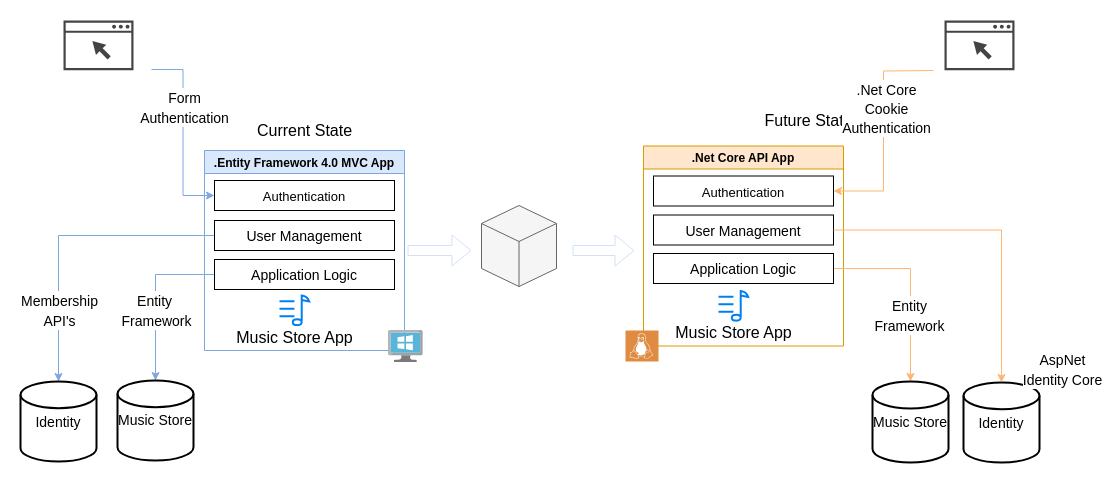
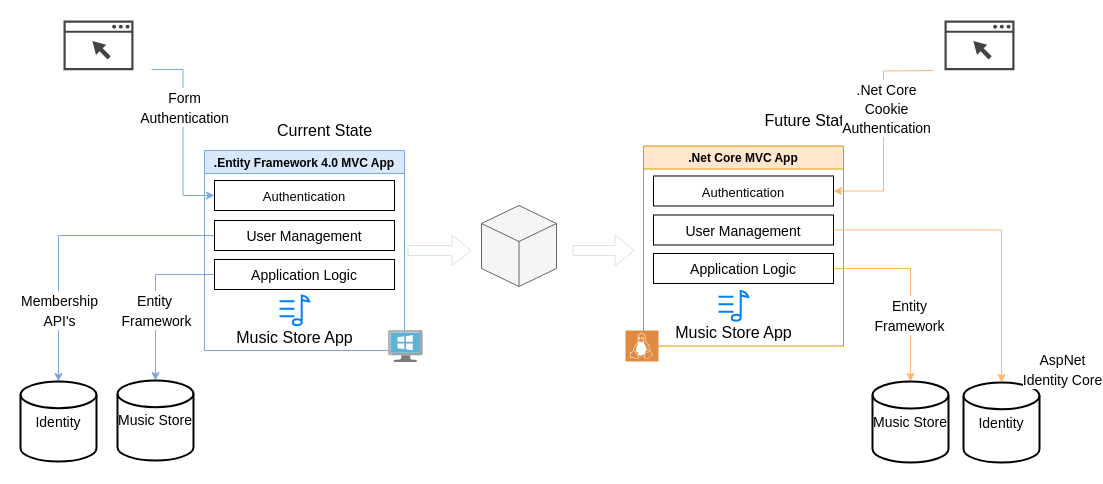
- <mxCell id="10" value="Current State" style="text;html=1;align=center;verticalAlign=middle;resizable=0;points=[];autosize=1;fontSize=16;fontStyle=0" vertex="1" parent="1"><mxGeometry x="249" y="120" width="110" height="20" as="geometry" /></mxCell>
+ <mxCell id="10" value="Current State" style="text;html=1;align=center;verticalAlign=middle;resizable=0;points=[];autosize=1;fontSize=16;fontStyle=0" vertex="1" parent="1"><mxGeometry x="269" y="120" width="110" height="20" as="geometry" /></mxCell>
- <mxCell id="21" value=".Net Core API App" style="swimlane;fillColor=#ffe6cc;strokeColor=#d79b00;" vertex="1" parent="1"><mxGeometry x="643" y="145.5" width="200" height="200" as="geometry"><mxRectangle x="135" y="240" width="160" height="23" as="alternateBounds" /></mxGeometry></mxCell>
+ <mxCell id="21" value=".Net Core MVC App" style="swimlane;fillColor=#ffe6cc;strokeColor=#d79b00;" vertex="1" parent="1"><mxGeometry x="643" y="145.5" width="200" height="200" as="geometry"><mxRectangle x="135" y="240" width="160" height="23" as="alternateBounds" /></mxGeometry></mxCell>
